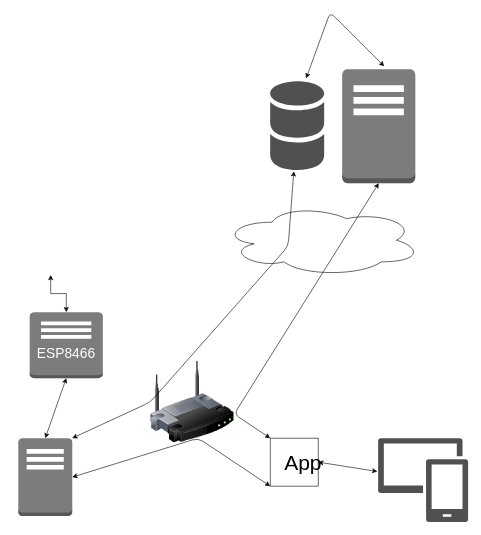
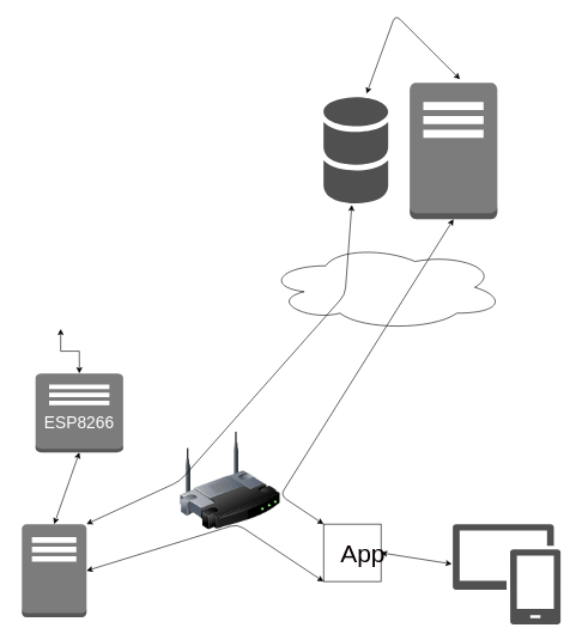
- <mxCell id="15" value="&lt;font style=&quot;font-size: 23px&quot;&gt;ESP8466&lt;/font&gt;" style="text;html=1;strokeColor=none;fillColor=none;align=center;verticalAlign=middle;whiteSpace=wrap;rounded=0;fontColor=#FFFFFF;" vertex="1" parent="13"><mxGeometry x="41" y="63.684" width="40" height="11.579" as="geometry" /></mxCell>
+ <mxCell id="15" value="&lt;font style=&quot;font-size: 23px&quot;&gt;ESP8266&lt;/font&gt;" style="text;html=1;strokeColor=none;fillColor=none;align=center;verticalAlign=middle;whiteSpace=wrap;rounded=0;fontColor=#FFFFFF;" vertex="1" parent="13"><mxGeometry x="41" y="63.684" width="40" height="11.579" as="geometry" /></mxCell>
